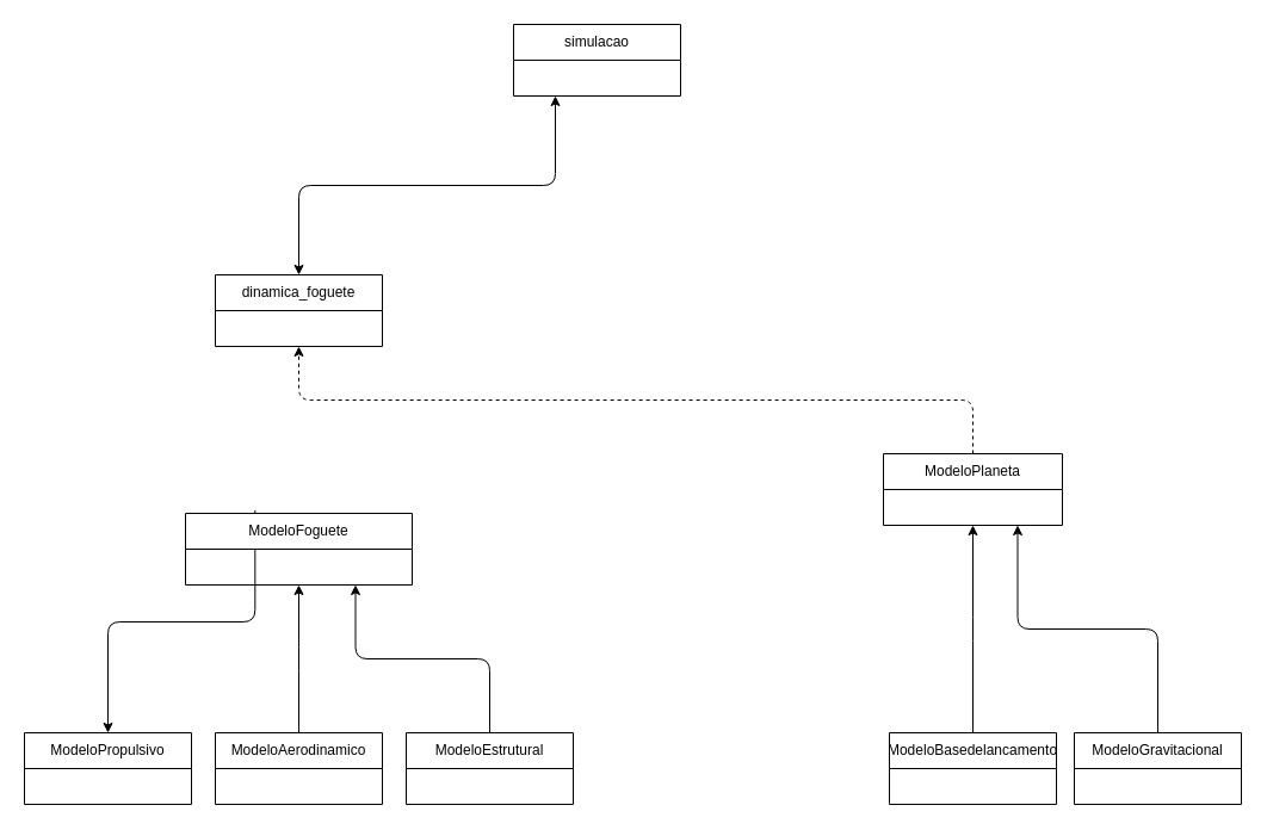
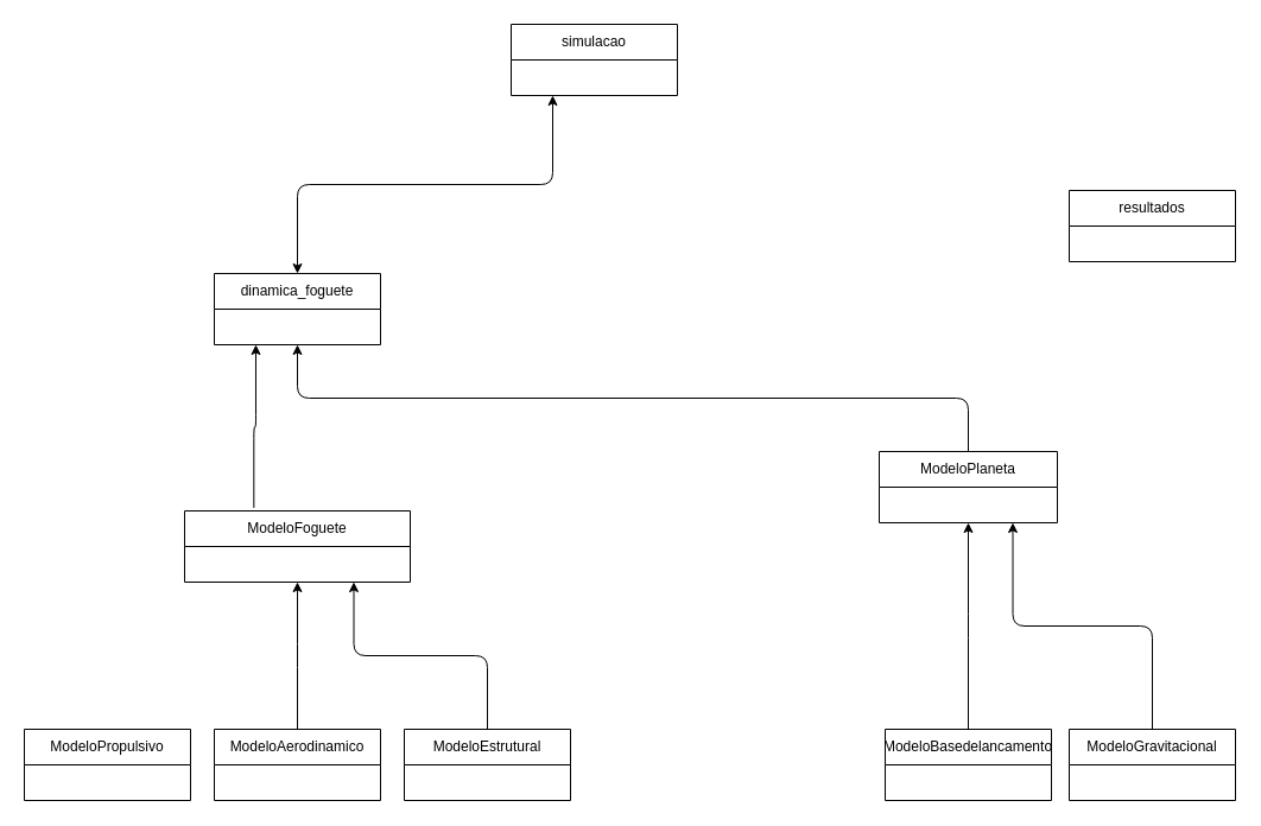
+ <mxCell id="16" value="resultados" style="swimlane;fontStyle=0;childLayout=stackLayout;horizontal=1;startSize=30;horizontalStack=0;resizeParent=1;resizeParentMax=0;resizeLast=0;collapsible=1;marginBottom=0;whiteSpace=wrap;html=1;" vertex="1" parent="1"><mxGeometry x="900" y="160" width="140" height="60" as="geometry" /></mxCell>
- <mxCell id="17" style="edgeStyle=elbowEdgeStyle;html=1;exitX=0.5;exitY=0;exitDx=0;exitDy=0;elbow=vertical;dashed=1;" edge="1" parent="1" source="18" target="14"><mxGeometry relative="1" as="geometry"><mxPoint x="295.36" y="297.59" as="targetPoint" /></mxGeometry></mxCell>
+ <mxCell id="17" style="edgeStyle=elbowEdgeStyle;html=1;exitX=0.5;exitY=0;exitDx=0;exitDy=0;elbow=vertical;" edge="1" parent="1" source="18" target="14"><mxGeometry relative="1" as="geometry"><mxPoint x="295.36" y="297.59" as="targetPoint" /></mxGeometry></mxCell>
- <mxCell id="7" style="edgeStyle=elbowEdgeStyle;html=1;exitX=0.307;exitY=-0.043;exitDx=0;exitDy=0;exitPerimeter=0;elbow=vertical;" edge="1" parent="1" source="8" target="2"><mxGeometry relative="1" as="geometry" /></mxCell>
+ <mxCell id="7" style="edgeStyle=elbowEdgeStyle;html=1;exitX=0.307;exitY=-0.043;exitDx=0;exitDy=0;entryX=0.25;entryY=1;entryDx=0;entryDy=0;exitPerimeter=0;elbow=vertical;" edge="1" parent="1" source="8" target="14"><mxGeometry relative="1" as="geometry" /></mxCell>
